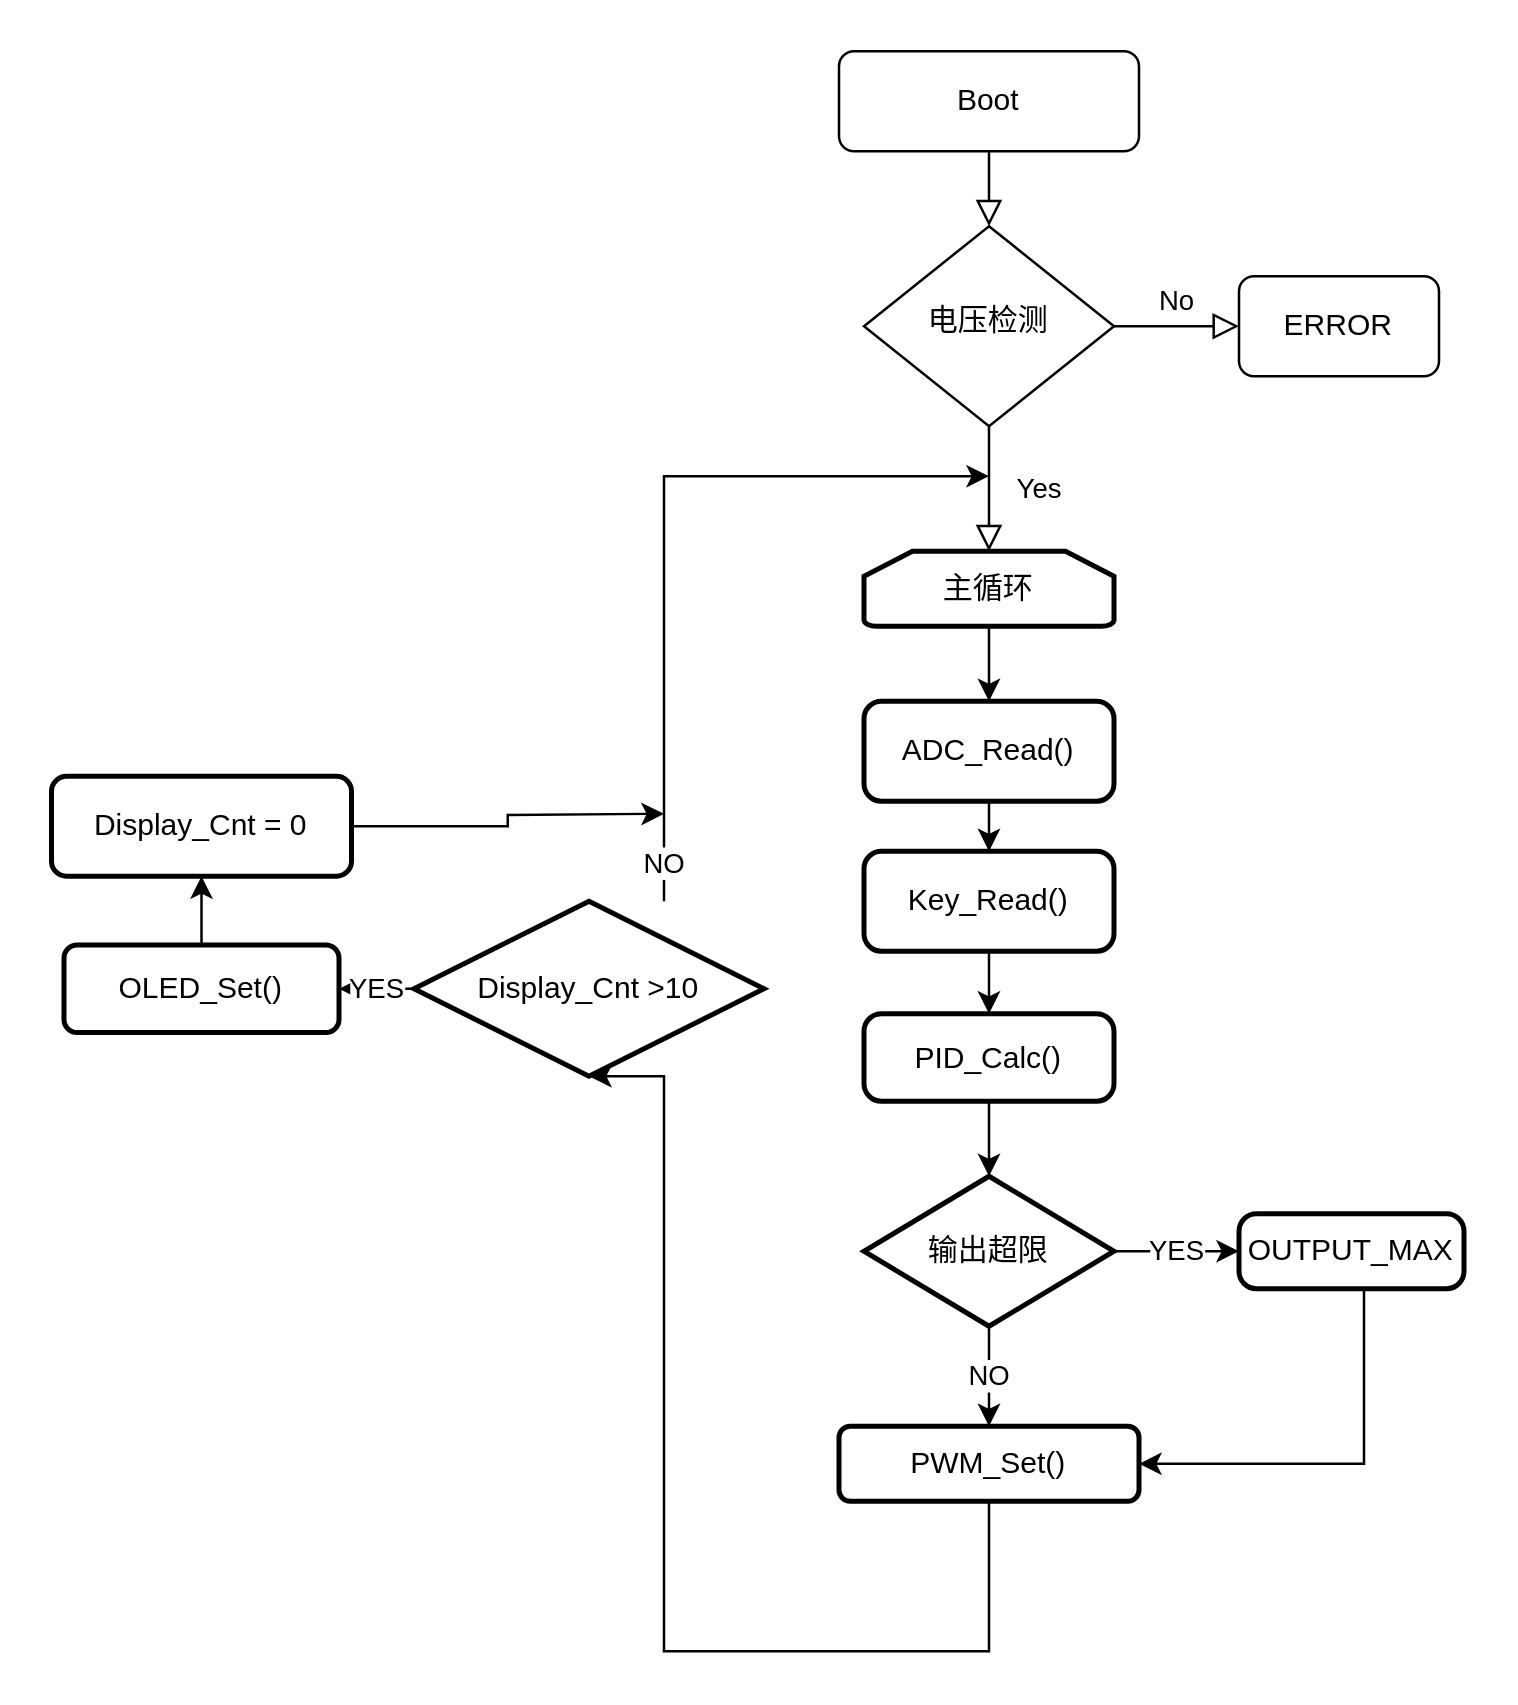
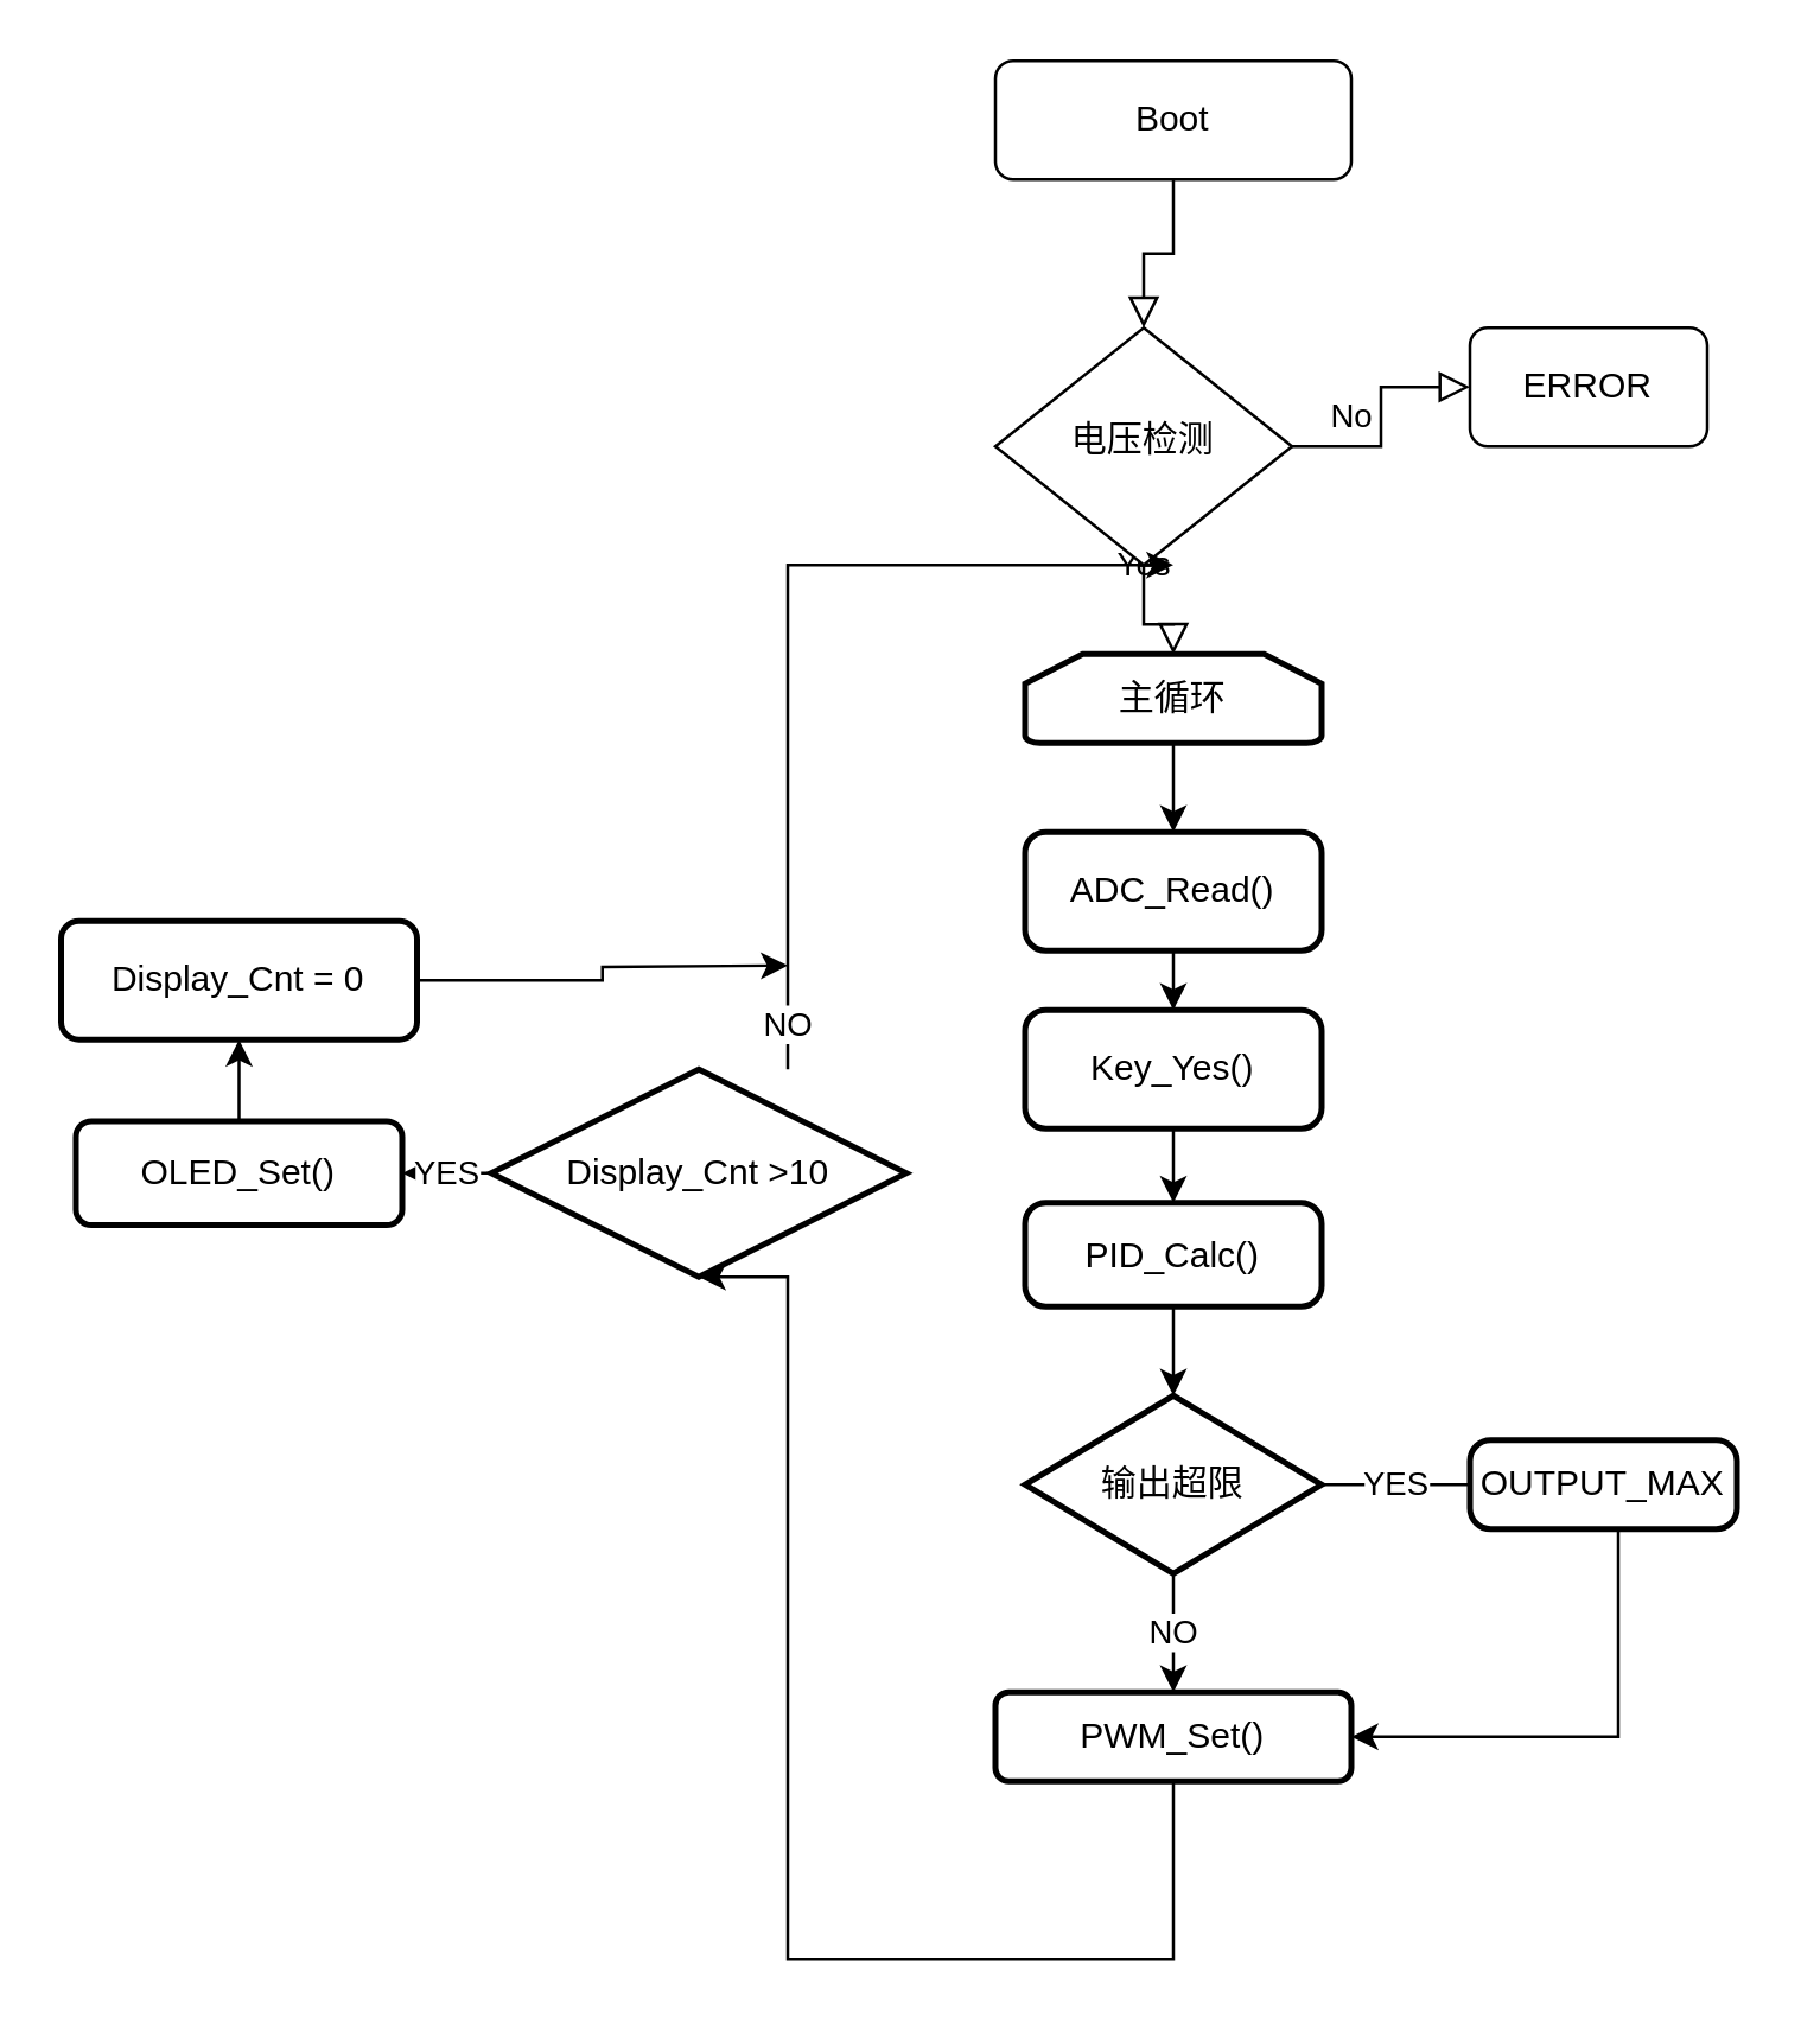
- <mxCell id="6" value="电压检测" style="rhombus;whiteSpace=wrap;html=1;shadow=0;fontFamily=Helvetica;fontSize=12;align=center;strokeWidth=1;spacing=6;spacingTop=-4;" parent="1" vertex="1"><mxGeometry x="345" y="90" width="100" height="80" as="geometry" /></mxCell>
+ <mxCell id="6" value="电压检测" style="rhombus;whiteSpace=wrap;html=1;shadow=0;fontFamily=Helvetica;fontSize=12;align=center;strokeWidth=1;spacing=6;spacingTop=-4;" parent="1" vertex="1"><mxGeometry x="335" y="110" width="100" height="80" as="geometry" /></mxCell>
- <mxCell id="13" value="Key_Read()" style="rounded=1;whiteSpace=wrap;html=1;absoluteArcSize=1;arcSize=14;strokeWidth=2;" parent="1" vertex="1"><mxGeometry x="345" y="340" width="100" height="40" as="geometry" /></mxCell>
+ <mxCell id="13" value="Key_Yes()" style="rounded=1;whiteSpace=wrap;html=1;absoluteArcSize=1;arcSize=14;strokeWidth=2;" parent="1" vertex="1"><mxGeometry x="345" y="340" width="100" height="40" as="geometry" /></mxCell>
- <mxCell id="16" value="YES" style="edgeStyle=orthogonalEdgeStyle;rounded=0;orthogonalLoop=1;jettySize=auto;html=1;exitX=1;exitY=0.5;exitDx=0;exitDy=0;exitPerimeter=0;entryX=0;entryY=0.5;entryDx=0;entryDy=0;" parent="1" source="18" target="20" edge="1"><mxGeometry relative="1" as="geometry"><mxPoint x="535" y="499.857" as="targetPoint" /></mxGeometry></mxCell>
+ <mxCell id="16" value="YES" style="edgeStyle=orthogonalEdgeStyle;rounded=0;orthogonalLoop=1;jettySize=auto;html=1;exitX=1;exitY=0.5;exitDx=0;exitDy=0;exitPerimeter=0;entryX=0;entryY=0.5;entryDx=0;entryDy=0;endArrow=none;" parent="1" source="18" target="20" edge="1"><mxGeometry relative="1" as="geometry"><mxPoint x="535" y="499.857" as="targetPoint" /></mxGeometry></mxCell>
